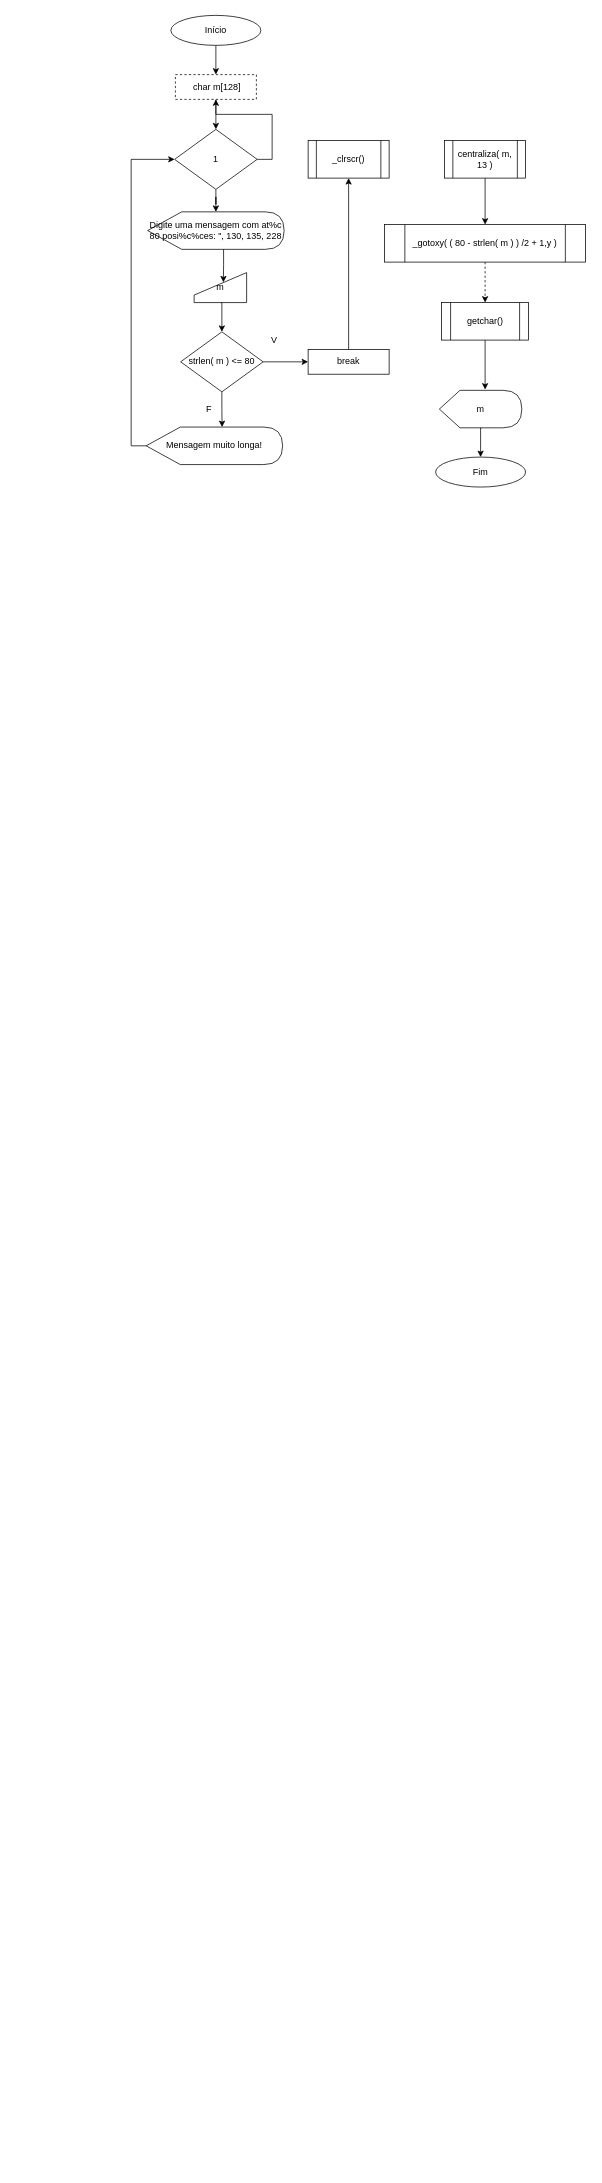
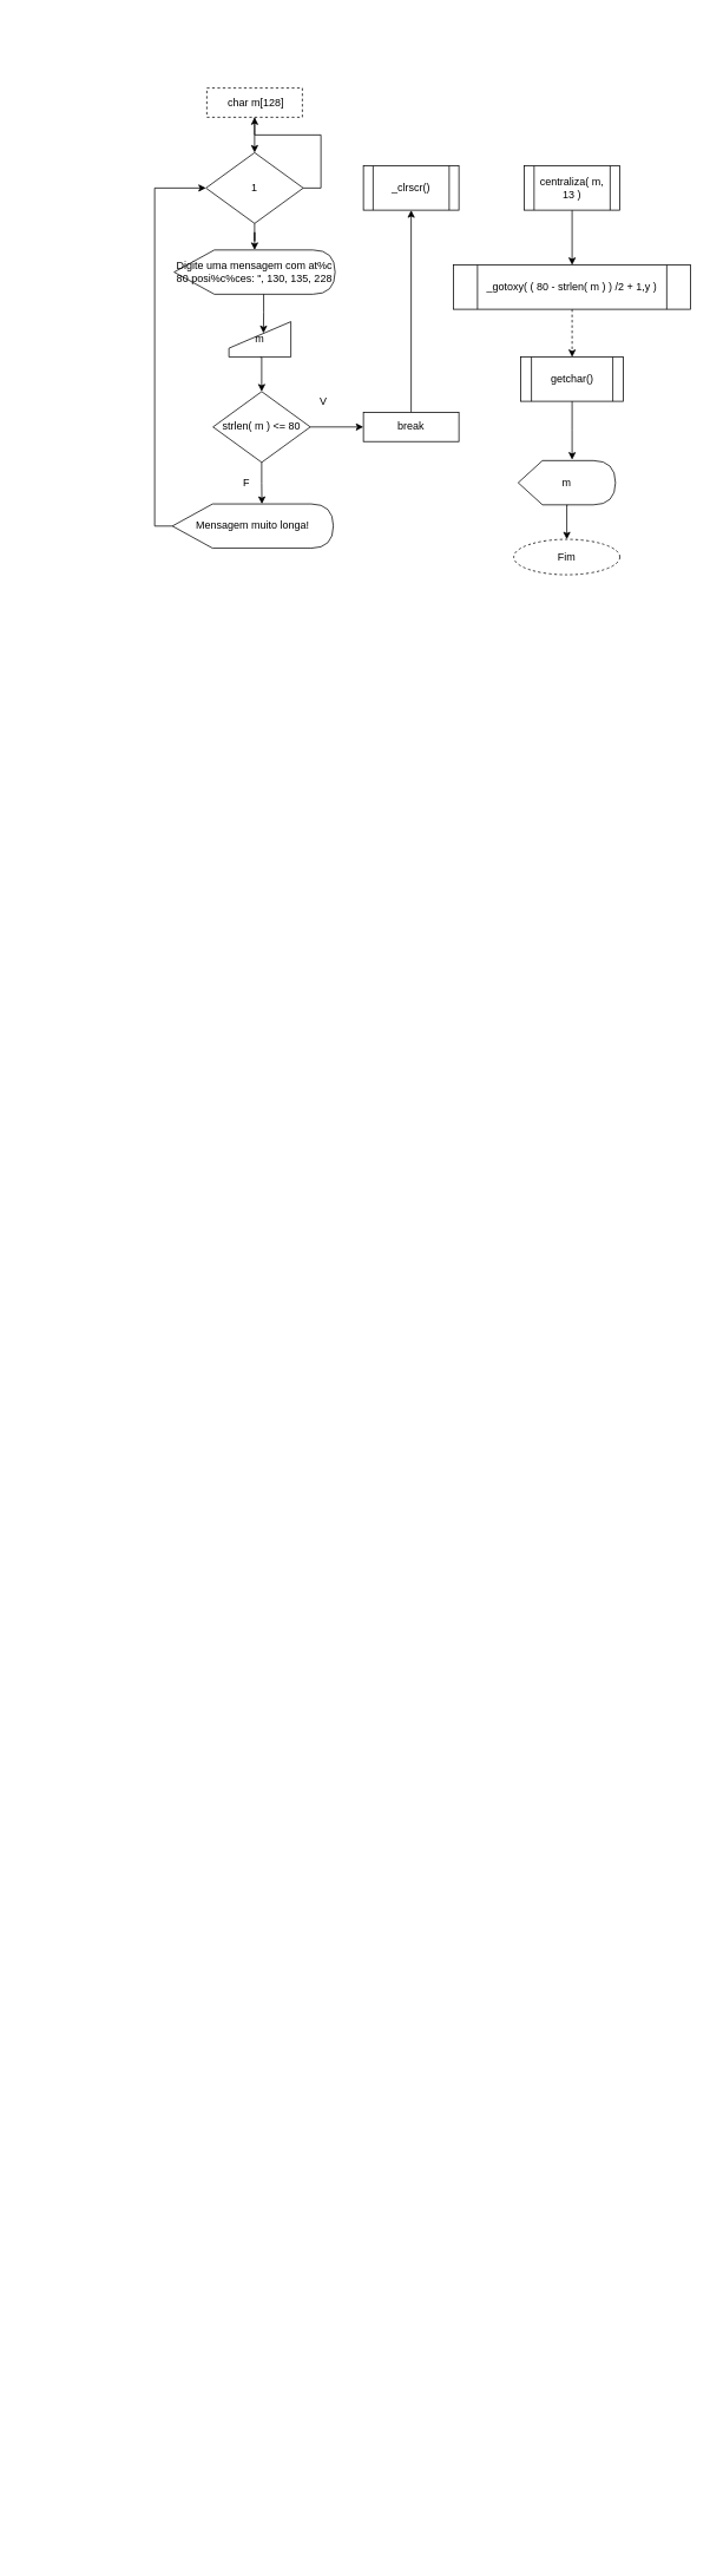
- <mxCell id="10" value="Início" style="ellipse;whiteSpace=wrap;html=1;" parent="1" vertex="1"><mxGeometry x="227" y="20" width="120" height="40" as="geometry" /></mxCell>
- <mxCell id="9" style="edgeStyle=orthogonalEdgeStyle;rounded=0;orthogonalLoop=1;jettySize=auto;html=1;exitX=0.5;exitY=1;exitDx=0;exitDy=0;entryX=0.5;entryY=0;entryDx=0;entryDy=0;" parent="1" source="10" target="12" edge="1"><mxGeometry relative="1" as="geometry" /></mxCell>
- <mxCell id="18" value="Fim" style="ellipse;whiteSpace=wrap;html=1;" parent="1" vertex="1"><mxGeometry x="580" y="609" width="120" height="40" as="geometry" /></mxCell>
+ <mxCell id="18" value="Fim" style="ellipse;whiteSpace=wrap;html=1;dashed=1;" parent="1" vertex="1"><mxGeometry x="580" y="609" width="120" height="40" as="geometry" /></mxCell>
